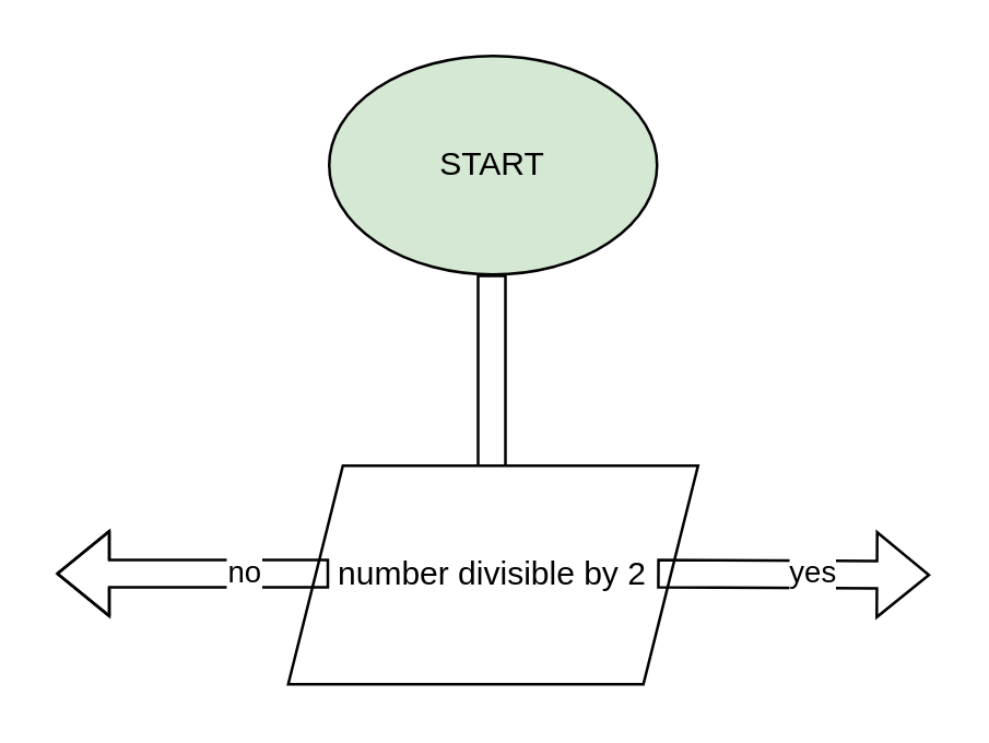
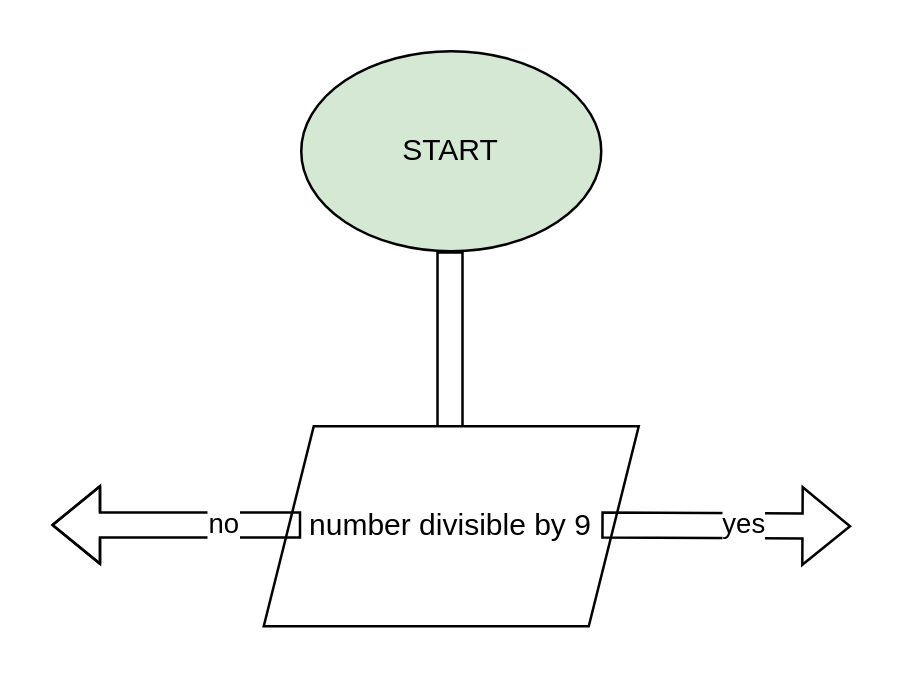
- <mxCell id="4" value="number divisible by 2" style="shape=parallelogram;perimeter=parallelogramPerimeter;whiteSpace=wrap;html=1;fixedSize=1;" parent="1" vertex="1"><mxGeometry x="105" y="170" width="150" height="80" as="geometry" /></mxCell>
+ <mxCell id="4" value="number divisible by 9" style="shape=parallelogram;perimeter=parallelogramPerimeter;whiteSpace=wrap;html=1;fixedSize=1;" parent="1" vertex="1"><mxGeometry x="105" y="170" width="150" height="80" as="geometry" /></mxCell>
